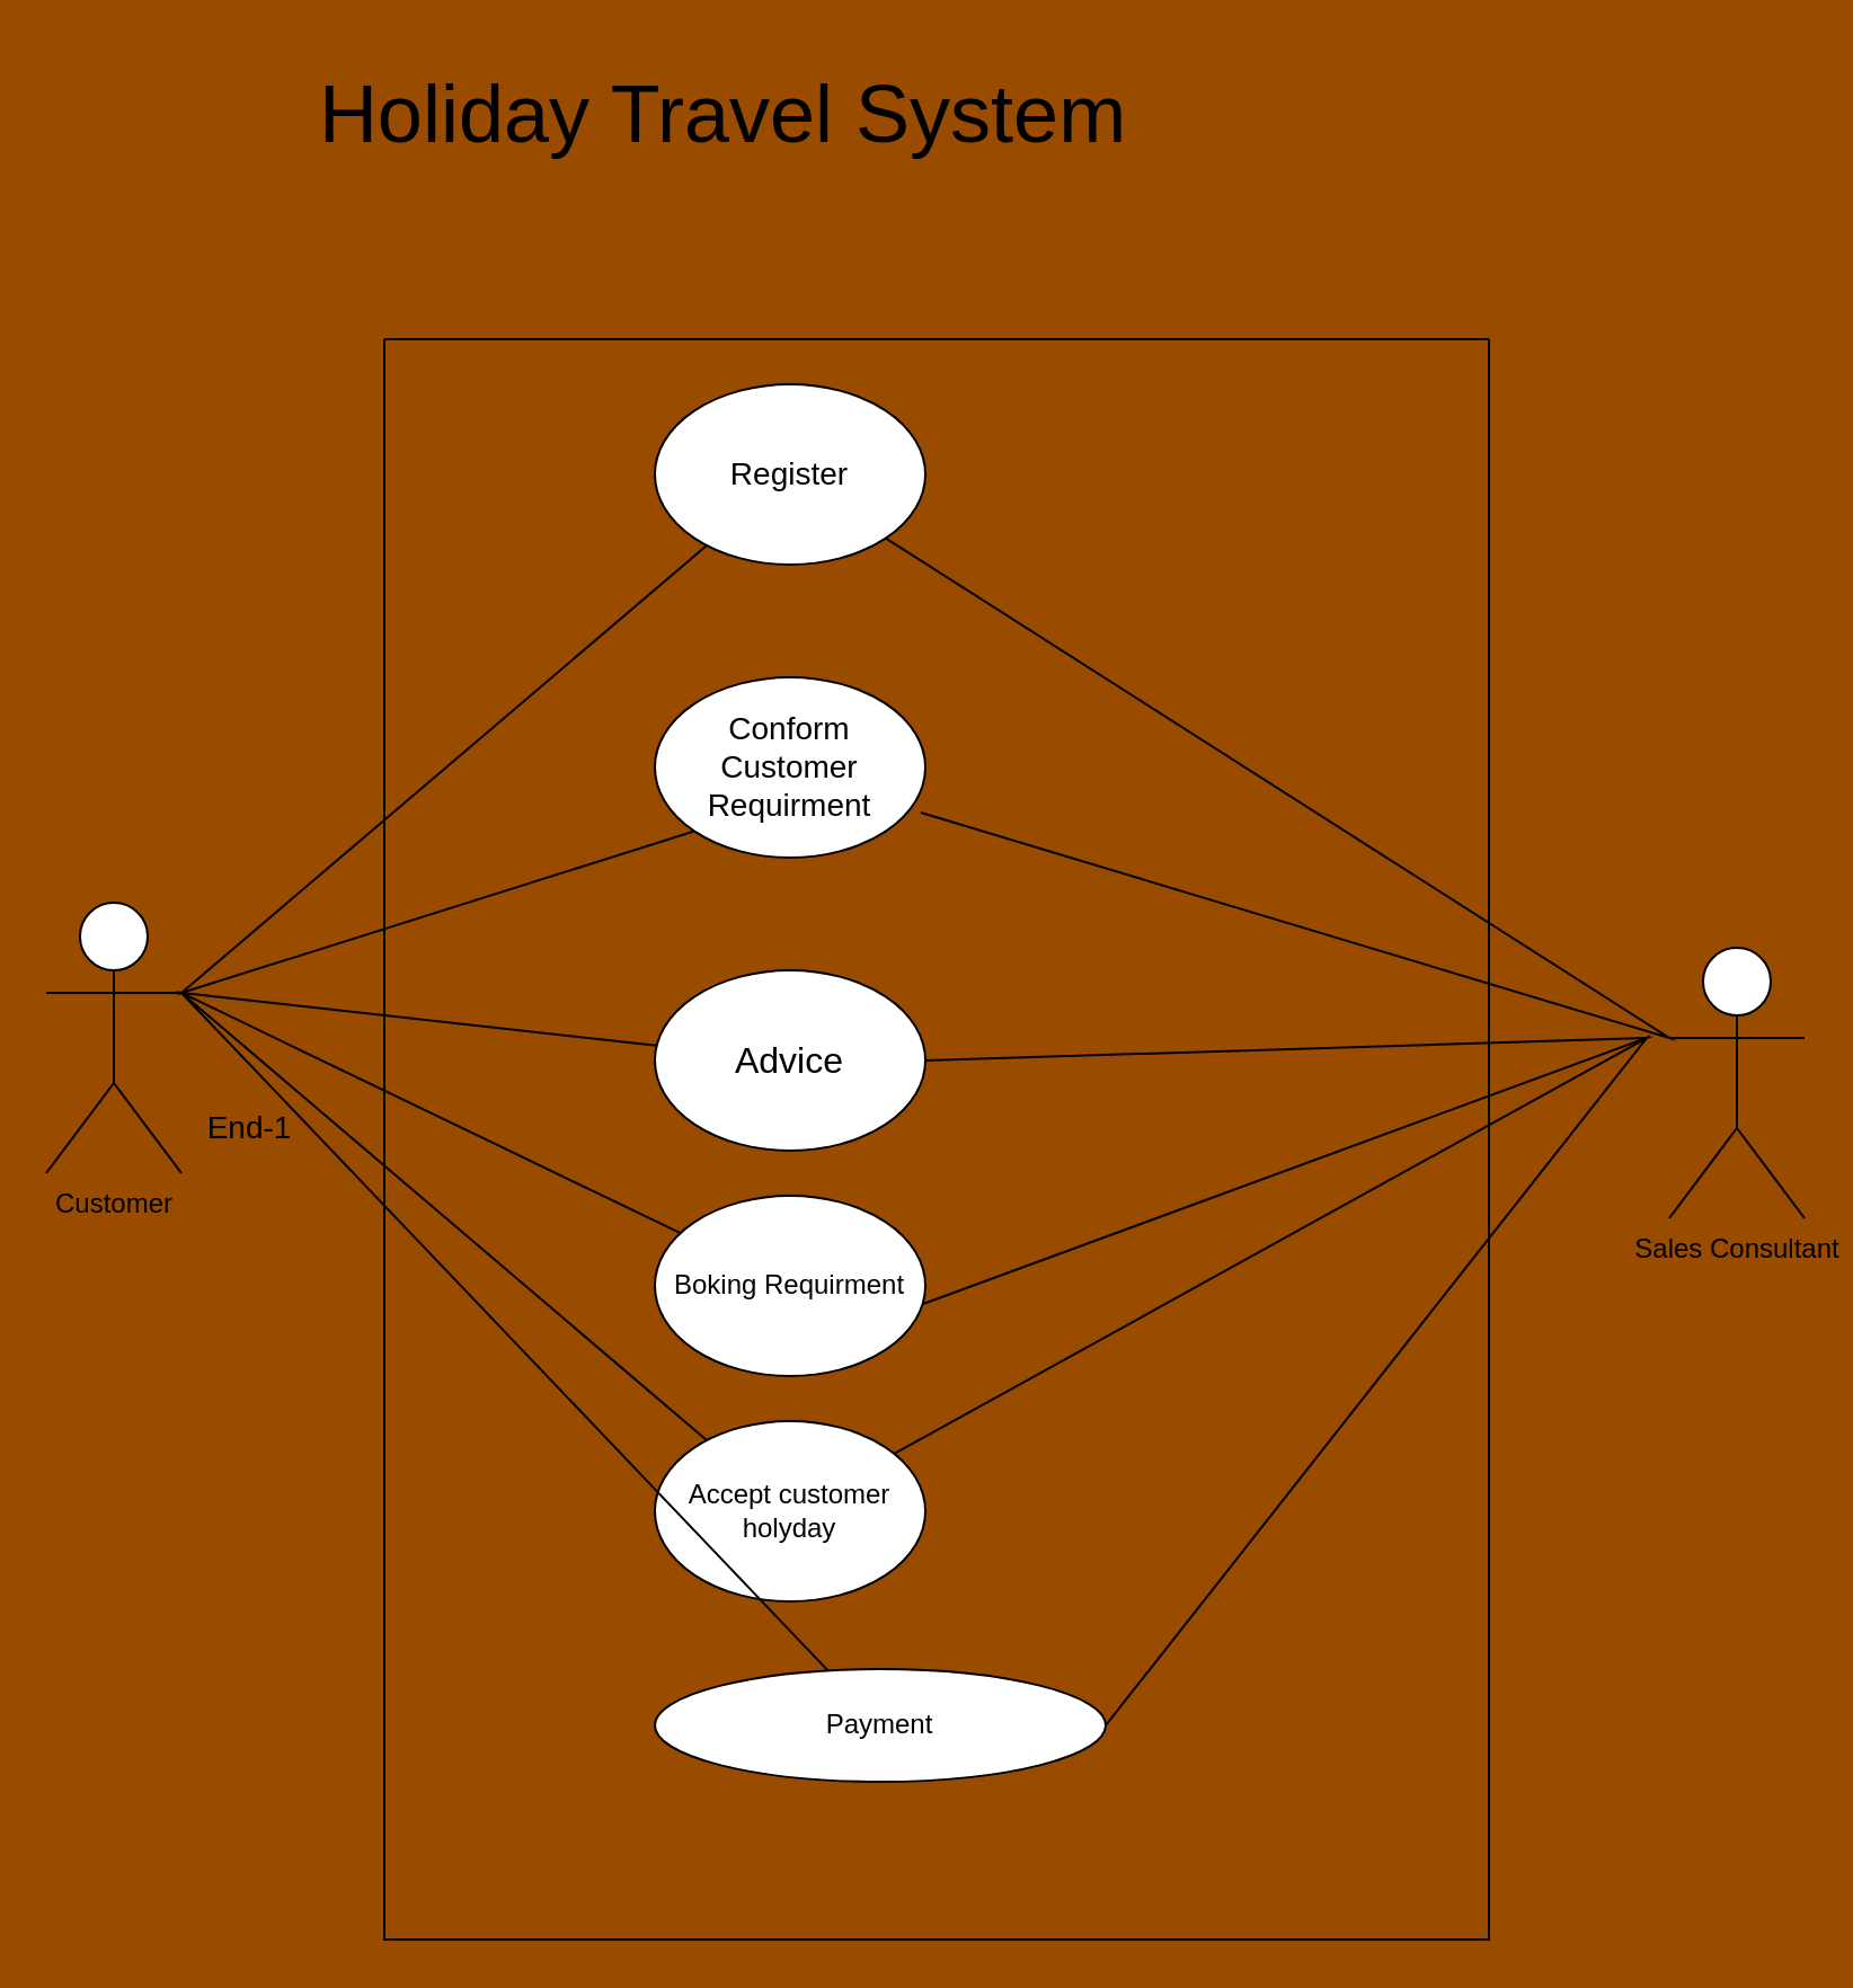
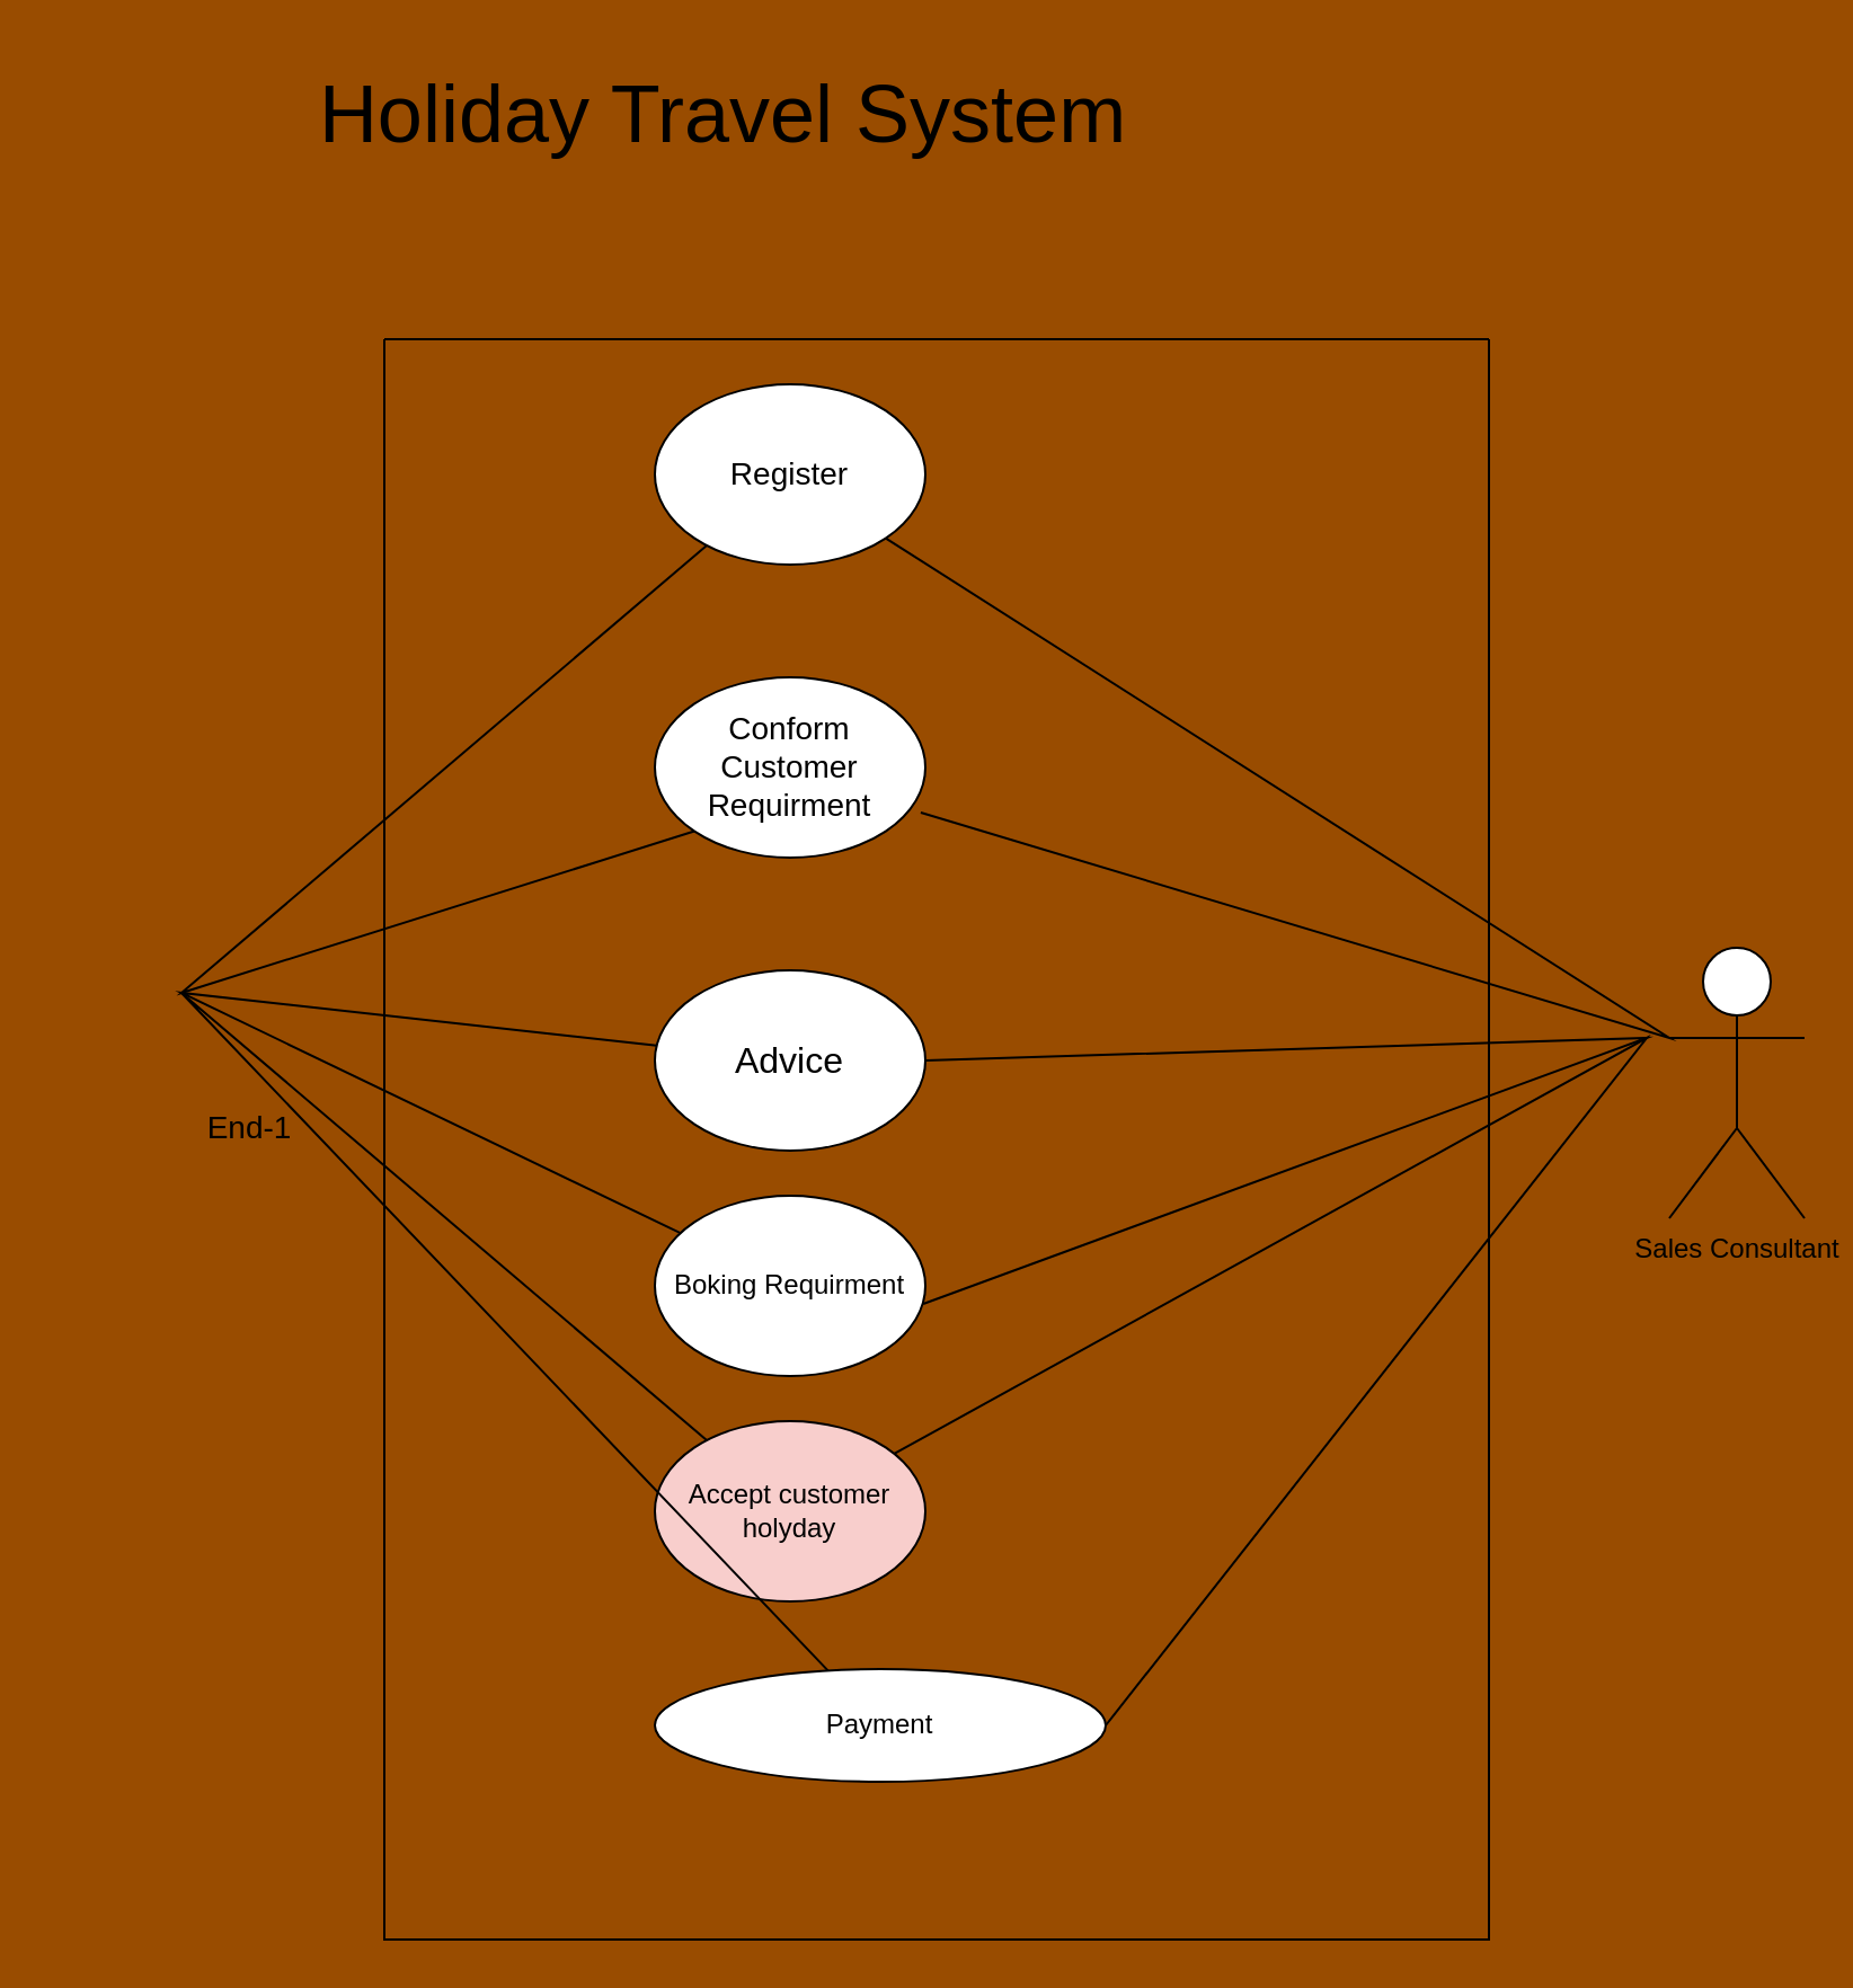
- <mxCell id="15" value="Customer" style="shape=umlActor;verticalLabelPosition=bottom;verticalAlign=top;html=1;outlineConnect=0;" vertex="1" parent="1"><mxGeometry x="20" y="400" width="60" height="120" as="geometry" /></mxCell>
- <mxCell id="5" value="Accept customer holyday" style="ellipse;whiteSpace=wrap;html=1;" vertex="1" parent="2"><mxGeometry x="120" y="480" width="120" height="80" as="geometry" /></mxCell>
+ <mxCell id="5" value="Accept customer holyday" style="ellipse;whiteSpace=wrap;html=1;fillColor=#f8cecc;" vertex="1" parent="2"><mxGeometry x="120" y="480" width="120" height="80" as="geometry" /></mxCell>
